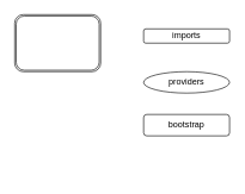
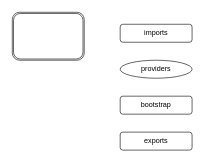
- <mxCell id="3" value="imports" style="rounded=1;whiteSpace=wrap;html=1;" vertex="1" parent="1"><mxGeometry x="200" y="40" width="120" height="20" as="geometry" /></mxCell>
+ <mxCell id="3" value="imports" style="rounded=1;whiteSpace=wrap;html=1;" vertex="1" parent="1"><mxGeometry x="200" y="40" width="120" height="30" as="geometry" /></mxCell>
+ <mxCell id="5" value="exports" style="rounded=1;whiteSpace=wrap;html=1;" vertex="1" parent="1"><mxGeometry x="200" y="220" width="120" height="30" as="geometry" /></mxCell>
